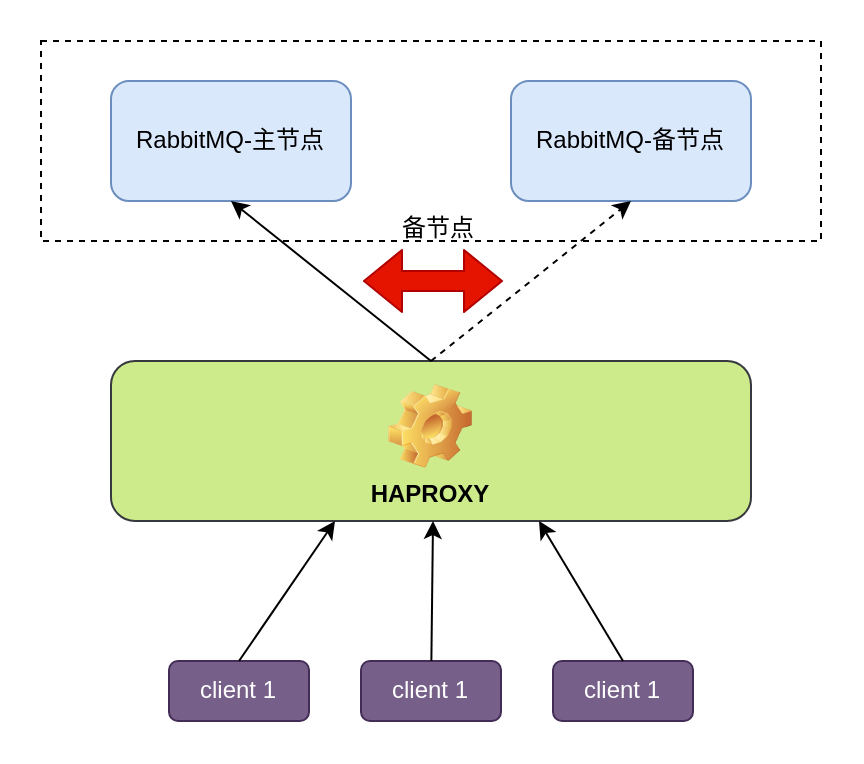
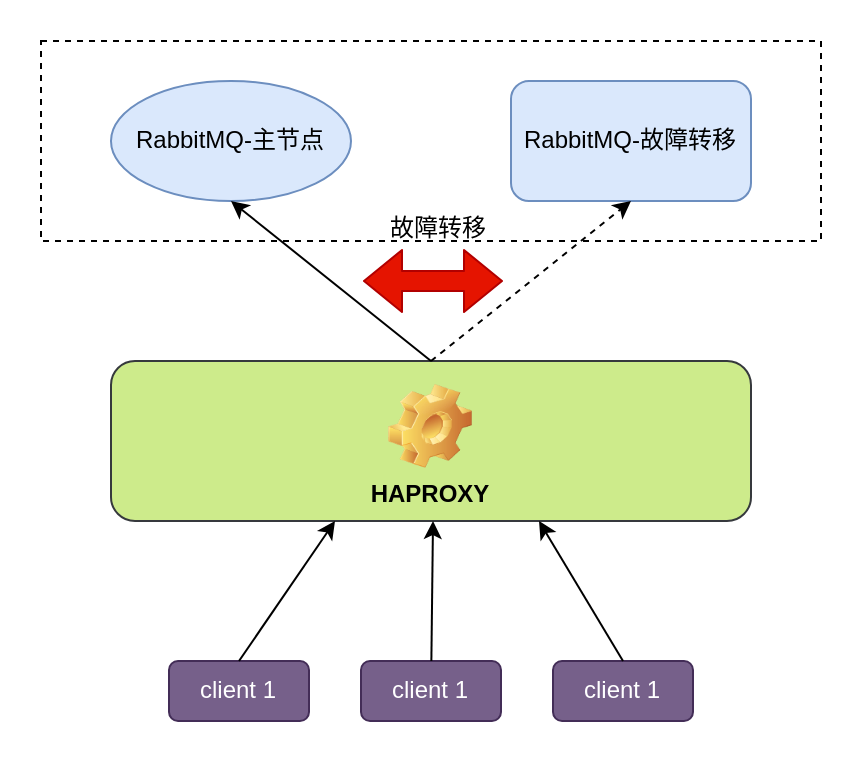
- <mxCell id="3" value="RabbitMQ-主节点" style="rounded=1;whiteSpace=wrap;html=1;fillColor=#dae8fc;strokeColor=#6c8ebf;" parent="1" vertex="1"><mxGeometry x="55" y="40" width="120" height="60" as="geometry" /></mxCell>
+ <mxCell id="3" value="RabbitMQ-主节点" style="ellipse;whiteSpace=wrap;html=1;fillColor=#dae8fc;strokeColor=#6c8ebf;" parent="1" vertex="1"><mxGeometry x="55" y="40" width="120" height="60" as="geometry" /></mxCell>
- <mxCell id="4" value="&lt;span&gt;RabbitMQ-备节点&lt;/span&gt;" style="rounded=1;whiteSpace=wrap;html=1;fillColor=#dae8fc;strokeColor=#6c8ebf;" parent="1" vertex="1"><mxGeometry x="255" y="40" width="120" height="60" as="geometry" /></mxCell>
+ <mxCell id="4" value="&lt;span&gt;RabbitMQ-故障转移&lt;/span&gt;" style="rounded=1;whiteSpace=wrap;html=1;fillColor=#dae8fc;strokeColor=#6c8ebf;" parent="1" vertex="1"><mxGeometry x="255" y="40" width="120" height="60" as="geometry" /></mxCell>
- <mxCell id="16" value="&lt;span&gt;备节点&lt;/span&gt;" style="text;html=1;strokeColor=none;fillColor=none;align=center;verticalAlign=middle;whiteSpace=wrap;rounded=0;" vertex="1" parent="1"><mxGeometry x="194" y="104" width="50" height="20" as="geometry" /></mxCell>
+ <mxCell id="16" value="&lt;span&gt;故障转移&lt;/span&gt;" style="text;html=1;strokeColor=none;fillColor=none;align=center;verticalAlign=middle;whiteSpace=wrap;rounded=0;" vertex="1" parent="1"><mxGeometry x="194" y="104" width="50" height="20" as="geometry" /></mxCell>
